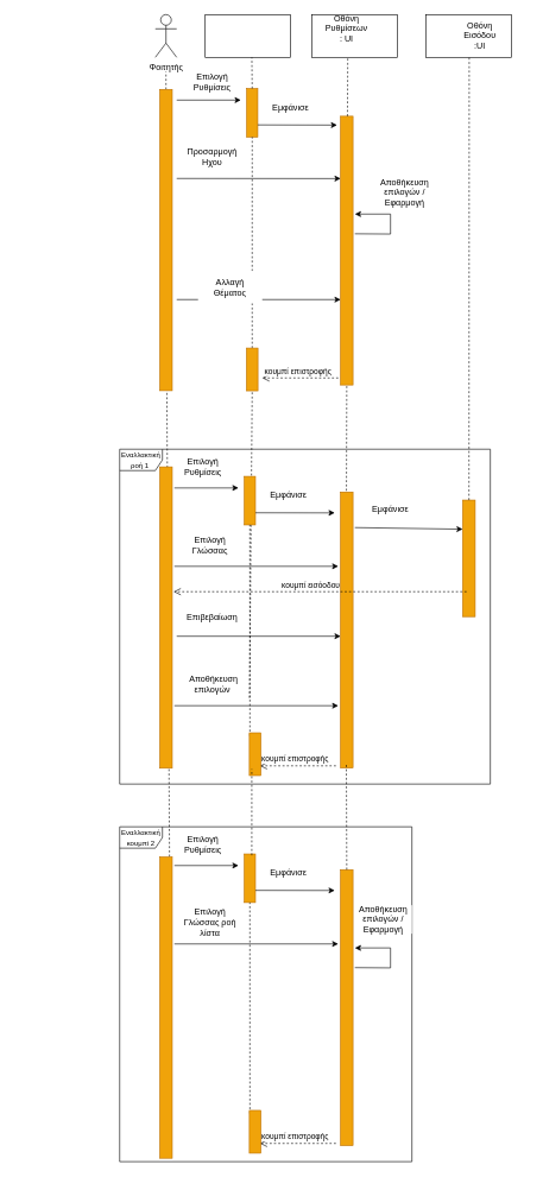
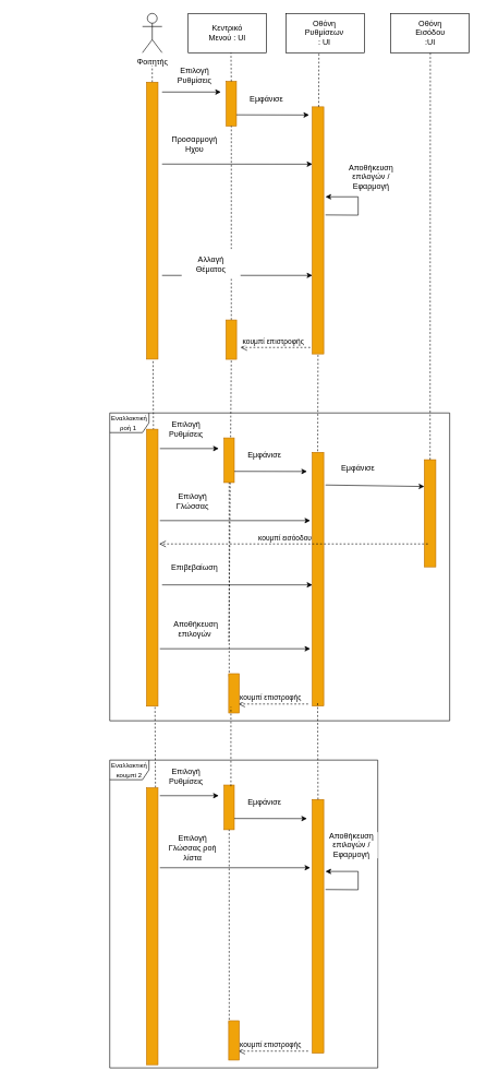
- <mxCell id="18" value="Οθόνη Ρυθμίσεων : UI&lt;br&gt;" style="text;html=1;strokeColor=none;fillColor=none;align=center;verticalAlign=middle;whiteSpace=wrap;rounded=0;" vertex="1" parent="1"><mxGeometry x="463.72" y="25" width="43.28" height="30" as="geometry" /></mxCell>
+ <mxCell id="18" value="Οθόνη Ρυθμίσεων : UI&lt;br&gt;" style="text;html=1;strokeColor=none;fillColor=none;align=center;verticalAlign=middle;whiteSpace=wrap;rounded=0;" vertex="1" parent="1"><mxGeometry x="473.72" y="35" width="43.28" height="30" as="geometry" /></mxCell>
+ <mxCell id="5" value="Κεντρικό Μενού : UI" style="text;html=1;strokeColor=none;fillColor=none;align=center;verticalAlign=middle;whiteSpace=wrap;rounded=0;" vertex="1" parent="1"><mxGeometry x="317" y="35" width="60" height="30" as="geometry" /></mxCell>
- <mxCell id="61" value="Οθόνη Εισόδου :UI" style="text;html=1;strokeColor=none;fillColor=none;align=center;verticalAlign=middle;whiteSpace=wrap;rounded=0;" vertex="1" parent="1"><mxGeometry x="650.92" y="35" width="43.28" height="30" as="geometry" /></mxCell>
+ <mxCell id="61" value="Οθόνη Εισόδου :UI" style="text;html=1;strokeColor=none;fillColor=none;align=center;verticalAlign=middle;whiteSpace=wrap;rounded=0;" vertex="1" parent="1"><mxGeometry x="635.92" y="35" width="43.28" height="30" as="geometry" /></mxCell>
